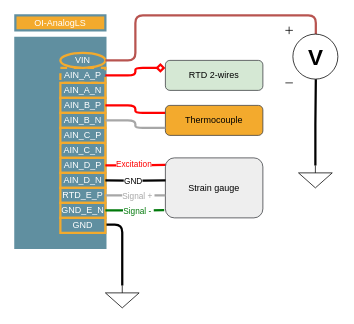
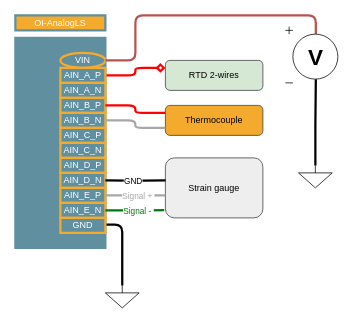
- <mxCell id="5" value="AIN_A_P" style="rounded=0;whiteSpace=wrap;html=1;strokeColor=#F3AA2D;strokeWidth=3;fillColor=none;fontColor=#FFFFFF;dashed=1;" parent="1" vertex="1"><mxGeometry x="80" y="90" width="60" height="20" as="geometry" /></mxCell>
+ <mxCell id="5" value="AIN_A_P" style="rounded=0;whiteSpace=wrap;html=1;strokeColor=#F3AA2D;strokeWidth=3;fillColor=none;fontColor=#FFFFFF;" parent="1" vertex="1"><mxGeometry x="80" y="90" width="60" height="20" as="geometry" /></mxCell>
- <mxCell id="28" style="edgeStyle=orthogonalEdgeStyle;rounded=1;orthogonalLoop=1;jettySize=auto;html=1;exitX=1;exitY=0.5;exitDx=0;exitDy=0;endArrow=none;endFill=0;fillColor=#f8cecc;strokeColor=#FF0000;strokeWidth=3;curved=1;entryX=0.003;entryY=0.116;entryDx=0;entryDy=0;entryPerimeter=0;" edge="1" parent="1" target="30" source="21"><mxGeometry relative="1" as="geometry"><mxPoint x="210.65" y="210" as="targetPoint" /><mxPoint x="130" y="209.52" as="sourcePoint" /></mxGeometry></mxCell>
- <mxCell id="29" value="&lt;font style=&quot;color: rgb(255, 0, 0);&quot;&gt;Excitation&lt;/font&gt;" style="edgeLabel;html=1;align=center;verticalAlign=middle;resizable=0;points=[];" vertex="1" connectable="0" parent="28"><mxGeometry x="-0.083" y="2" relative="1" as="geometry"><mxPoint as="offset" /></mxGeometry></mxCell>
- <mxCell id="23" value="RTD_E_P" style="rounded=0;whiteSpace=wrap;html=1;strokeColor=#F3AA2D;strokeWidth=3;fillColor=none;fontColor=#FFFFFF;" vertex="1" parent="1"><mxGeometry x="80" y="250" width="60" height="20" as="geometry" /></mxCell>
+ <mxCell id="23" value="AIN_E_P" style="rounded=0;whiteSpace=wrap;html=1;strokeColor=#F3AA2D;strokeWidth=3;fillColor=none;fontColor=#FFFFFF;" vertex="1" parent="1"><mxGeometry x="80" y="250" width="60" height="20" as="geometry" /></mxCell>
- <mxCell id="24" value="GND_E_N" style="rounded=0;whiteSpace=wrap;html=1;strokeColor=#F3AA2D;strokeWidth=3;fillColor=none;fontColor=#FFFFFF;" vertex="1" parent="1"><mxGeometry x="80" y="270" width="60" height="20" as="geometry" /></mxCell>
+ <mxCell id="24" value="AIN_E_N" style="rounded=0;whiteSpace=wrap;html=1;strokeColor=#F3AA2D;strokeWidth=3;fillColor=none;fontColor=#FFFFFF;" vertex="1" parent="1"><mxGeometry x="80" y="270" width="60" height="20" as="geometry" /></mxCell>
